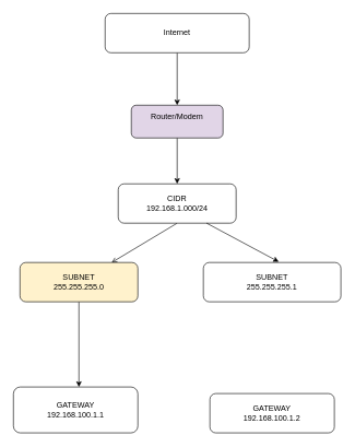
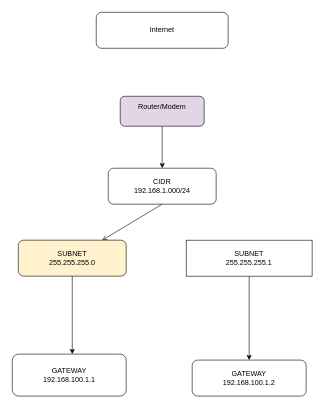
- <mxCell id="2" style="edgeStyle=orthogonalEdgeStyle;rounded=0;orthogonalLoop=1;jettySize=auto;html=1;exitX=0.5;exitY=1;exitDx=0;exitDy=0;" edge="1" parent="1" source="3" target="5"><mxGeometry relative="1" as="geometry"><mxPoint x="270" y="190" as="targetPoint" /></mxGeometry></mxCell>
- <mxCell id="12" style="edgeStyle=none;rounded=0;orthogonalLoop=1;jettySize=auto;html=1;exitX=0.75;exitY=1;exitDx=0;exitDy=0;entryX=0.548;entryY=-0.017;entryDx=0;entryDy=0;entryPerimeter=0;" edge="1" parent="1" source="7" target="11"><mxGeometry relative="1" as="geometry" /></mxCell>
- <mxCell id="11" value="SUBNET&lt;div&gt;255.255.255.1&lt;/div&gt;" style="rounded=1;whiteSpace=wrap;html=1;" vertex="1" parent="1"><mxGeometry x="310" y="400" width="210" height="60" as="geometry" /></mxCell>
+ <mxCell id="11" value="SUBNET&lt;div&gt;255.255.255.1&lt;/div&gt;" style="whiteSpace=wrap;html=1;rounded=0;" vertex="1" parent="1"><mxGeometry x="310" y="400" width="210" height="60" as="geometry" /></mxCell>
+ <mxCell id="10" style="edgeStyle=none;rounded=0;orthogonalLoop=1;jettySize=auto;html=1;exitX=0.5;exitY=1;exitDx=0;exitDy=0;" edge="1" parent="1" source="11" target="13"><mxGeometry relative="1" as="geometry"><mxPoint x="415" y="590" as="targetPoint" /></mxGeometry></mxCell>
